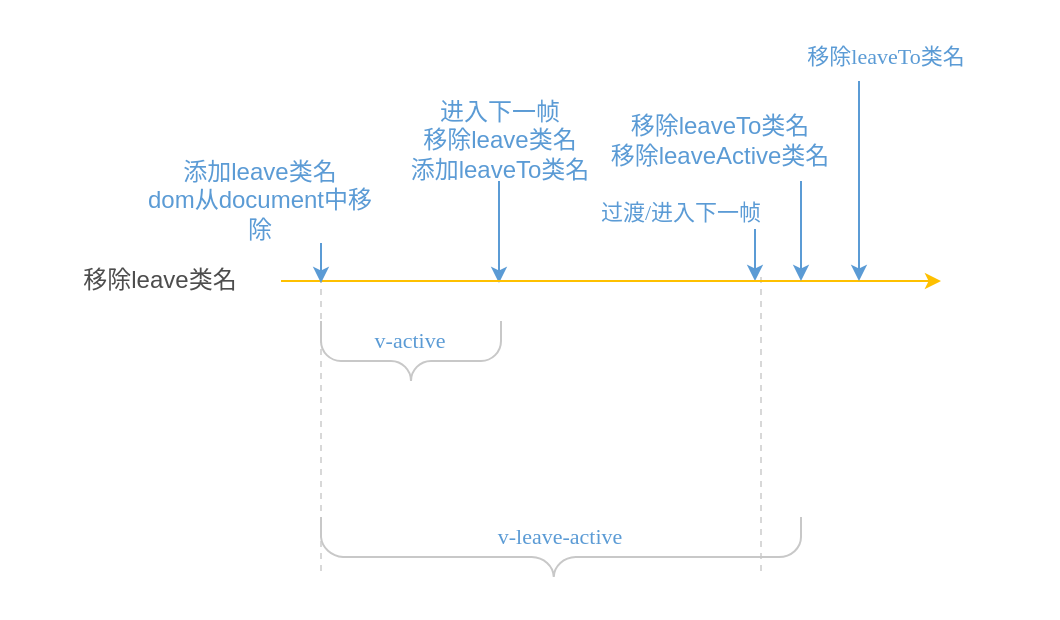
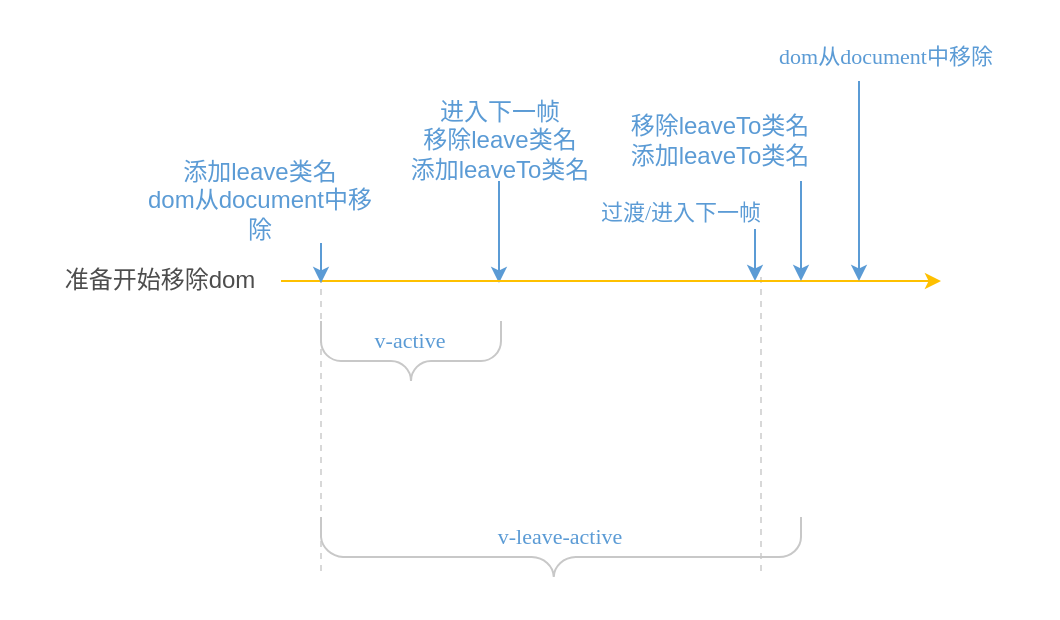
- <mxCell id="5" value="&lt;font style=&quot;font-size: 11px ; font-family: &amp;#34;simsun&amp;#34; ; color: #5b9bd5 ; direction: ltr ; letter-spacing: 0px ; line-height: 120% ; opacity: 1&quot;&gt;移除leaveTo类名&lt;br&gt;&lt;/font&gt;" style="verticalAlign=middle;align=center;vsdxID=6;fillColor=none;gradientColor=none;shape=stencil(nZBLDoAgDERP0z3SIyjew0SURgSD+Lu9kMZoXLhwN9O+tukAlrNpJg1SzDH4QW/URgNYgZTkjA4UkwJUgGXng+6DX1zLfmoymdXo17xh5zmRJ6Q42BWCfc2oJfdAr+Yv+AP9Cb7OJ3H/2JG1HNGz/84klThPVCc=);strokeColor=none;spacingTop=-1;spacingBottom=-1;spacingLeft=-1;spacingRight=-1;labelBackgroundColor=none;rounded=0;html=1;whiteSpace=wrap;" parent="1" vertex="1"><mxGeometry x="378" y="20" width="130" height="16" as="geometry" /></mxCell>
+ <mxCell id="5" value="&lt;font style=&quot;font-size: 11px ; font-family: &amp;#34;simsun&amp;#34; ; color: #5b9bd5 ; direction: ltr ; letter-spacing: 0px ; line-height: 120% ; opacity: 1&quot;&gt;dom从document中移除&lt;br&gt;&lt;/font&gt;" style="verticalAlign=middle;align=center;vsdxID=6;fillColor=none;gradientColor=none;shape=stencil(nZBLDoAgDERP0z3SIyjew0SURgSD+Lu9kMZoXLhwN9O+tukAlrNpJg1SzDH4QW/URgNYgZTkjA4UkwJUgGXng+6DX1zLfmoymdXo17xh5zmRJ6Q42BWCfc2oJfdAr+Yv+AP9Cb7OJ3H/2JG1HNGz/84klThPVCc=);strokeColor=none;spacingTop=-1;spacingBottom=-1;spacingLeft=-1;spacingRight=-1;labelBackgroundColor=none;rounded=0;html=1;whiteSpace=wrap;" parent="1" vertex="1"><mxGeometry x="378" y="20" width="130" height="16" as="geometry" /></mxCell>
- <mxCell id="16" value="移除leaveTo类名&lt;br&gt;移除leaveActive类名" style="text;html=1;strokeColor=none;fillColor=none;align=center;verticalAlign=middle;whiteSpace=wrap;rounded=0;fontColor=#5B9BD5;" vertex="1" parent="1"><mxGeometry x="290" y="60" width="140" height="20" as="geometry" /></mxCell>
+ <mxCell id="16" value="移除leaveTo类名&lt;br&gt;添加leaveTo类名" style="text;html=1;strokeColor=none;fillColor=none;align=center;verticalAlign=middle;whiteSpace=wrap;rounded=0;fontColor=#5B9BD5;" vertex="1" parent="1"><mxGeometry x="290" y="60" width="140" height="20" as="geometry" /></mxCell>
- <mxCell id="18" value="移除leave类名" style="text;html=1;strokeColor=none;fillColor=none;align=center;verticalAlign=middle;whiteSpace=wrap;rounded=0;fontColor=#4D4D4D;" vertex="1" parent="1"><mxGeometry x="20" y="130" width="120" height="20" as="geometry" /></mxCell>
+ <mxCell id="18" value="准备开始移除dom" style="text;html=1;strokeColor=none;fillColor=none;align=center;verticalAlign=middle;whiteSpace=wrap;rounded=0;fontColor=#4D4D4D;" vertex="1" parent="1"><mxGeometry x="20" y="130" width="120" height="20" as="geometry" /></mxCell>
